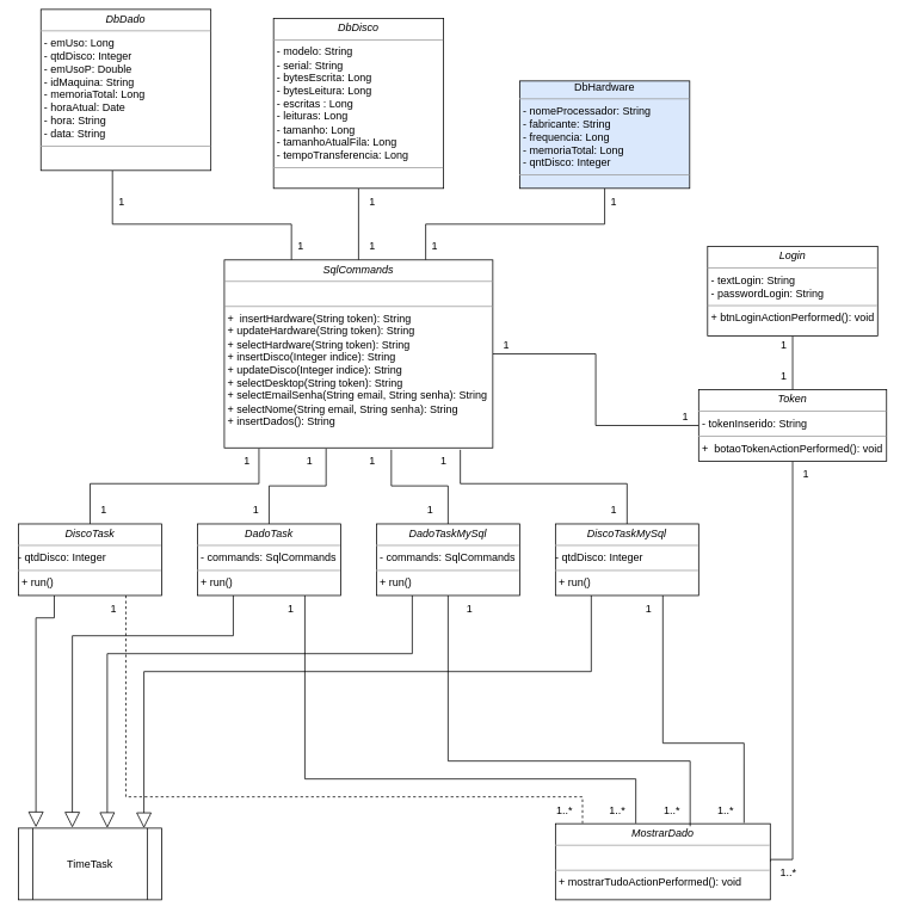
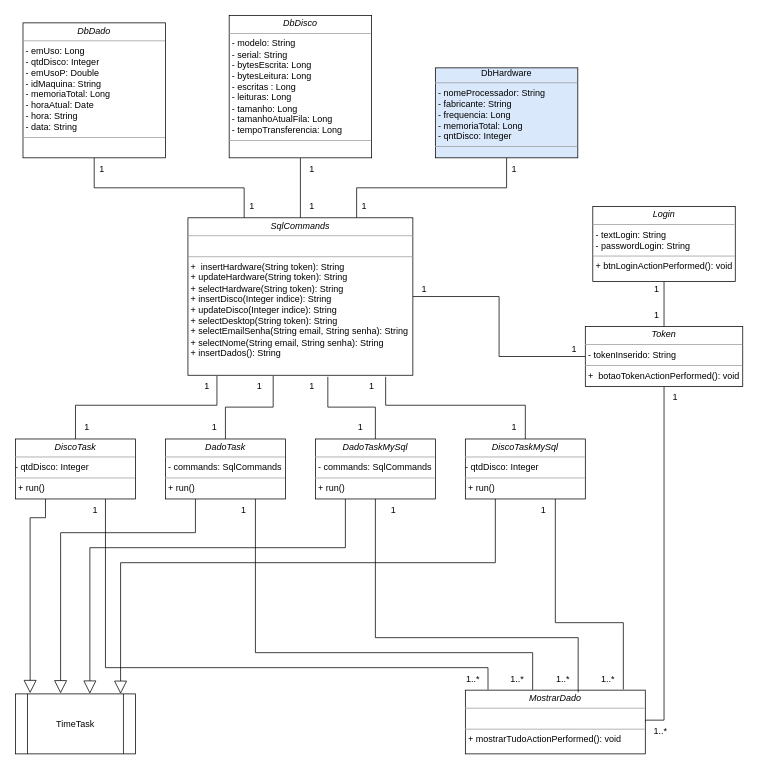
- <mxCell id="3" value="&lt;p style=&quot;margin:0px;margin-top:4px;text-align:center;&quot;&gt;&lt;i&gt;DbDado&lt;/i&gt;&lt;br&gt;&lt;/p&gt;&lt;hr size=&quot;1&quot;&gt;&lt;p style=&quot;margin:0px;margin-left:4px;&quot;&gt;- emUso: Long&lt;br&gt;- qtdDisco: Integer&lt;/p&gt;&lt;p style=&quot;margin:0px;margin-left:4px;&quot;&gt;- emUsoP: Double&lt;/p&gt;&lt;p style=&quot;margin:0px;margin-left:4px;&quot;&gt;- idMaquina: String&lt;/p&gt;&lt;p style=&quot;margin:0px;margin-left:4px;&quot;&gt;- memoriaTotal: Long&lt;/p&gt;&lt;p style=&quot;margin:0px;margin-left:4px;&quot;&gt;- horaAtual: Date&lt;/p&gt;&lt;p style=&quot;margin:0px;margin-left:4px;&quot;&gt;- hora: String&lt;/p&gt;&lt;p style=&quot;margin:0px;margin-left:4px;&quot;&gt;- data: String&lt;br&gt;&lt;/p&gt;&lt;hr size=&quot;1&quot;&gt;&lt;p style=&quot;margin:0px;margin-left:4px;&quot;&gt;&lt;br&gt;&lt;/p&gt;" style="verticalAlign=top;align=left;overflow=fill;fontSize=12;fontFamily=Helvetica;html=1;rounded=0;shadow=0;comic=0;labelBackgroundColor=none;strokeWidth=1" parent="1" vertex="1"><mxGeometry x="45" y="10" width="190" height="180" as="geometry" /></mxCell>
+ <mxCell id="3" value="&lt;p style=&quot;margin:0px;margin-top:4px;text-align:center;&quot;&gt;&lt;i&gt;DbDado&lt;/i&gt;&lt;br&gt;&lt;/p&gt;&lt;hr size=&quot;1&quot;&gt;&lt;p style=&quot;margin:0px;margin-left:4px;&quot;&gt;- emUso: Long&lt;br&gt;- qtdDisco: Integer&lt;/p&gt;&lt;p style=&quot;margin:0px;margin-left:4px;&quot;&gt;- emUsoP: Double&lt;/p&gt;&lt;p style=&quot;margin:0px;margin-left:4px;&quot;&gt;- idMaquina: String&lt;/p&gt;&lt;p style=&quot;margin:0px;margin-left:4px;&quot;&gt;- memoriaTotal: Long&lt;/p&gt;&lt;p style=&quot;margin:0px;margin-left:4px;&quot;&gt;- horaAtual: Date&lt;/p&gt;&lt;p style=&quot;margin:0px;margin-left:4px;&quot;&gt;- hora: String&lt;/p&gt;&lt;p style=&quot;margin:0px;margin-left:4px;&quot;&gt;- data: String&lt;br&gt;&lt;/p&gt;&lt;hr size=&quot;1&quot;&gt;&lt;p style=&quot;margin:0px;margin-left:4px;&quot;&gt;&lt;br&gt;&lt;/p&gt;" style="verticalAlign=top;align=left;overflow=fill;fontSize=12;fontFamily=Helvetica;html=1;rounded=0;shadow=0;comic=0;labelBackgroundColor=none;strokeWidth=1" parent="1" vertex="1"><mxGeometry x="30" y="30" width="190" height="180" as="geometry" /></mxCell>
- <mxCell id="22" style="edgeStyle=orthogonalEdgeStyle;rounded=0;orthogonalLoop=1;jettySize=auto;html=1;entryX=0.126;entryY=-0.008;entryDx=0;entryDy=0;entryPerimeter=0;strokeWidth=1;endArrow=none;endFill=0;endSize=15;exitX=0.75;exitY=1;exitDx=0;exitDy=0;dashed=1;" edge="1" parent="1" source="23" target="14"><mxGeometry relative="1" as="geometry"><Array as="points"><mxPoint x="140" y="890" /><mxPoint x="650" y="890" /></Array></mxGeometry></mxCell>
+ <mxCell id="22" style="edgeStyle=orthogonalEdgeStyle;rounded=0;orthogonalLoop=1;jettySize=auto;html=1;entryX=0.126;entryY=-0.008;entryDx=0;entryDy=0;entryPerimeter=0;strokeWidth=1;endArrow=none;endFill=0;endSize=15;exitX=0.75;exitY=1;exitDx=0;exitDy=0;" edge="1" parent="1" source="23" target="14"><mxGeometry relative="1" as="geometry"><Array as="points"><mxPoint x="140" y="890" /><mxPoint x="650" y="890" /></Array></mxGeometry></mxCell>
